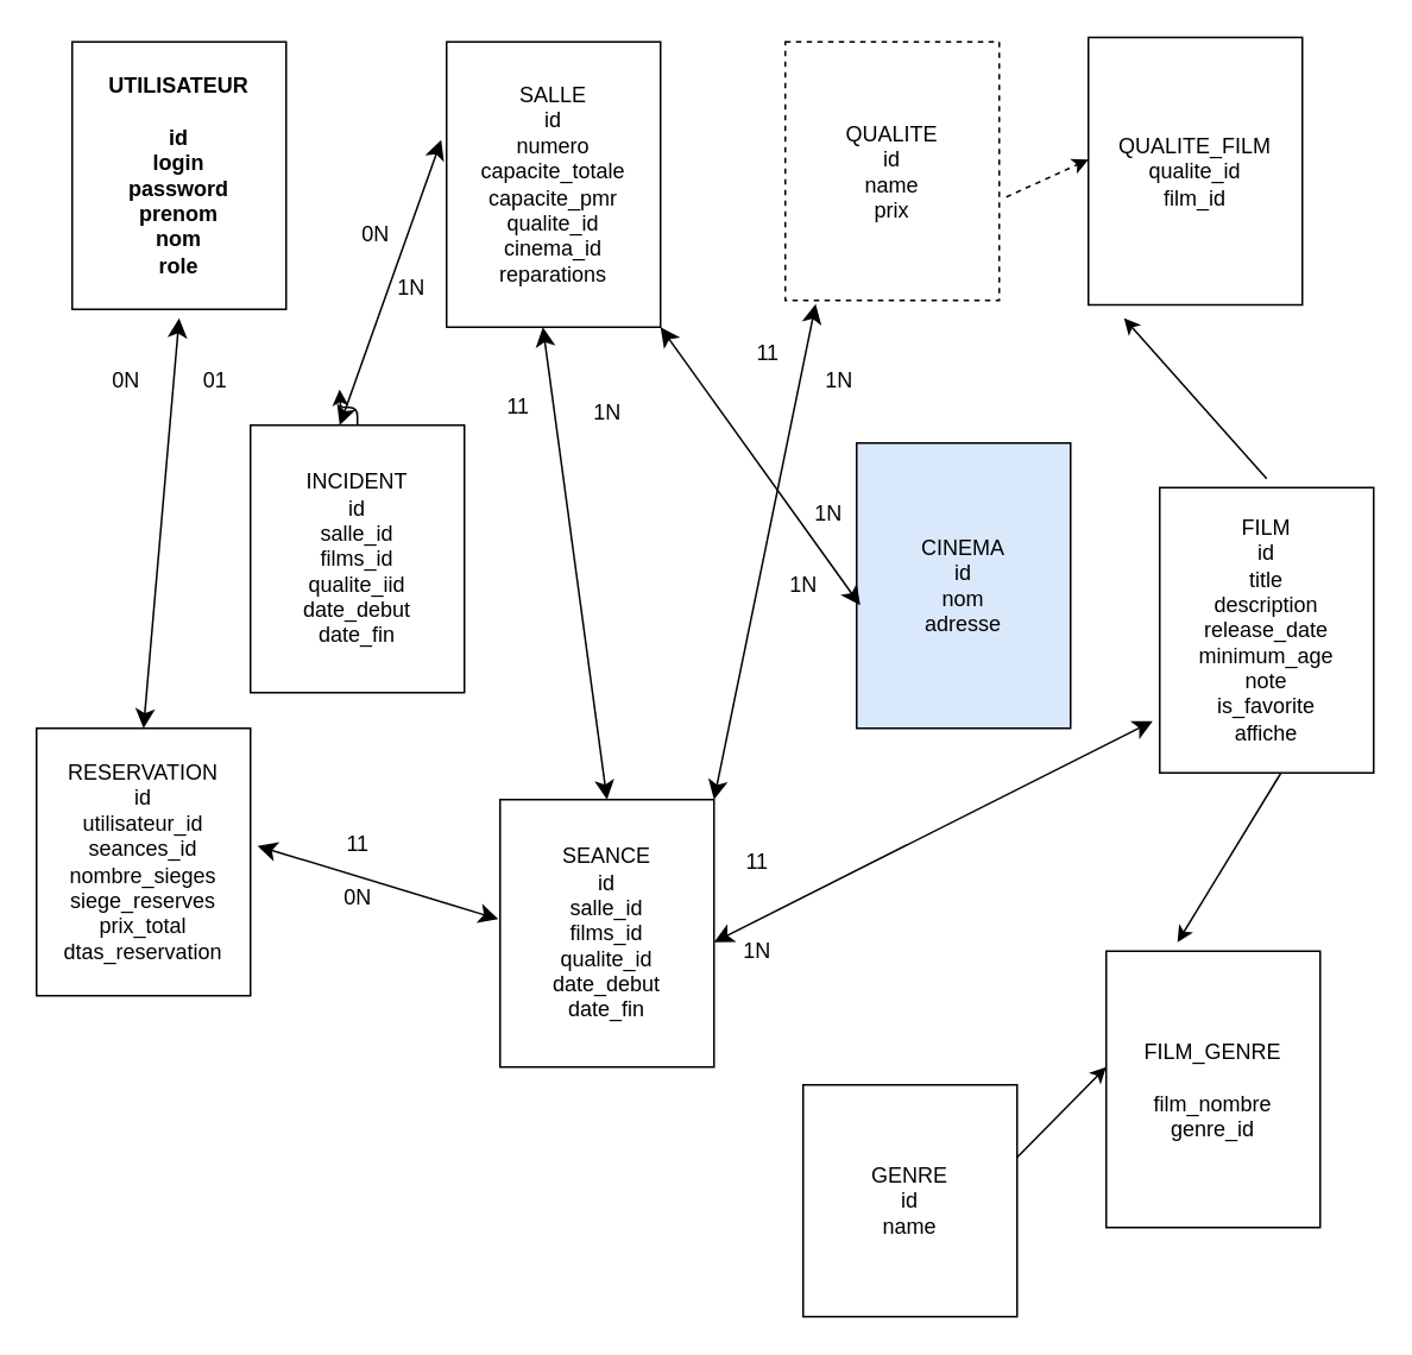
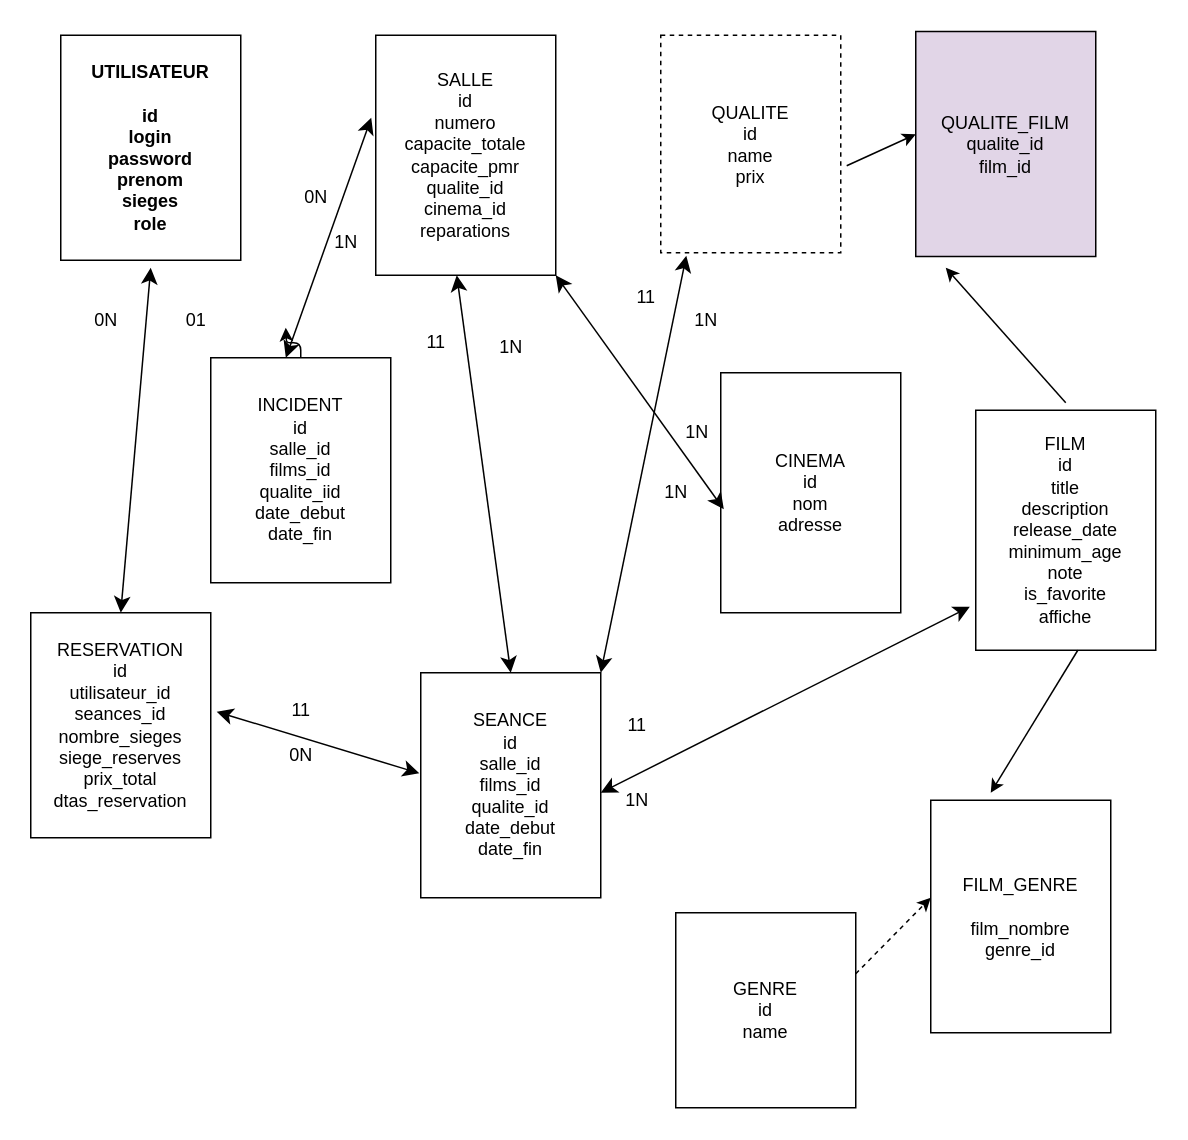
- <mxCell id="4" value="QUALITE_FILM&lt;div&gt;qualite_id&lt;/div&gt;&lt;div&gt;film_id&lt;/div&gt;" style="whiteSpace=wrap;html=1;strokeColor=light-dark(#000000,#990000);" vertex="1" parent="1"><mxGeometry x="610" y="20.5" width="120" height="150" as="geometry" /></mxCell>
+ <mxCell id="4" value="QUALITE_FILM&lt;div&gt;qualite_id&lt;/div&gt;&lt;div&gt;film_id&lt;/div&gt;" style="whiteSpace=wrap;html=1;strokeColor=light-dark(#000000,#990000);fillColor=#e1d5e7;" vertex="1" parent="1"><mxGeometry x="610" y="20.5" width="120" height="150" as="geometry" /></mxCell>
- <mxCell id="3" value="&lt;b&gt;UTILISATEUR&lt;br&gt;&lt;/b&gt;&lt;div&gt;&lt;b&gt;&lt;br&gt;&lt;/b&gt;&lt;/div&gt;&lt;div&gt;&lt;b&gt;id&lt;/b&gt;&lt;/div&gt;&lt;div&gt;&lt;b&gt;login&lt;/b&gt;&lt;/div&gt;&lt;div&gt;&lt;b&gt;password&lt;/b&gt;&lt;/div&gt;&lt;div&gt;&lt;b&gt;prenom&lt;/b&gt;&lt;/div&gt;&lt;div&gt;&lt;b&gt;nom&lt;/b&gt;&lt;/div&gt;&lt;div&gt;&lt;b&gt;role&lt;/b&gt;&lt;/div&gt;" style="whiteSpace=wrap;html=1;align=center;" vertex="1" parent="1"><mxGeometry x="40" y="23" width="120" height="150" as="geometry" /></mxCell>
+ <mxCell id="3" value="&lt;b&gt;UTILISATEUR&lt;br&gt;&lt;/b&gt;&lt;div&gt;&lt;b&gt;&lt;br&gt;&lt;/b&gt;&lt;/div&gt;&lt;div&gt;&lt;b&gt;id&lt;/b&gt;&lt;/div&gt;&lt;div&gt;&lt;b&gt;login&lt;/b&gt;&lt;/div&gt;&lt;div&gt;&lt;b&gt;password&lt;/b&gt;&lt;/div&gt;&lt;div&gt;&lt;b&gt;prenom&lt;/b&gt;&lt;/div&gt;&lt;div&gt;&lt;b&gt;sieges&lt;/b&gt;&lt;/div&gt;&lt;div&gt;&lt;b&gt;role&lt;/b&gt;&lt;/div&gt;" style="whiteSpace=wrap;html=1;align=center;" vertex="1" parent="1"><mxGeometry x="40" y="23" width="120" height="150" as="geometry" /></mxCell>
- <mxCell id="27" value="" style="edgeStyle=none;orthogonalLoop=1;jettySize=auto;html=1;exitX=1.033;exitY=0.6;exitDx=0;exitDy=0;exitPerimeter=0;entryX=0;entryY=0.457;entryDx=0;entryDy=0;entryPerimeter=0;dashed=1;" edge="1" parent="1" source="7" target="4"><mxGeometry width="100" relative="1" as="geometry"><mxPoint x="540" y="118" as="sourcePoint" /><mxPoint x="640" y="118" as="targetPoint" /><Array as="points" /></mxGeometry></mxCell>
+ <mxCell id="27" value="" style="edgeStyle=none;orthogonalLoop=1;jettySize=auto;html=1;exitX=1.033;exitY=0.6;exitDx=0;exitDy=0;exitPerimeter=0;entryX=0;entryY=0.457;entryDx=0;entryDy=0;entryPerimeter=0;" edge="1" parent="1" source="7" target="4"><mxGeometry width="100" relative="1" as="geometry"><mxPoint x="540" y="118" as="sourcePoint" /><mxPoint x="640" y="118" as="targetPoint" /><Array as="points" /></mxGeometry></mxCell>
- <mxCell id="15" value="01" style="text;html=1;align=center;verticalAlign=middle;resizable=0;points=[];autosize=1;strokeColor=none;fillColor=none;" vertex="1" parent="1"><mxGeometry x="100" y="198" width="40" height="30" as="geometry" /></mxCell>
+ <mxCell id="15" value="01" style="text;html=1;align=center;verticalAlign=middle;resizable=0;points=[];autosize=1;strokeColor=none;fillColor=none;" vertex="1" parent="1"><mxGeometry x="110" y="198" width="40" height="30" as="geometry" /></mxCell>
- <mxCell id="6" value="CINEMA&lt;div&gt;id&lt;/div&gt;&lt;div&gt;nom&lt;/div&gt;&lt;div&gt;adresse&lt;/div&gt;" style="whiteSpace=wrap;html=1;fillColor=#dae8fc;" vertex="1" parent="1"><mxGeometry x="480" y="248" width="120" height="160" as="geometry" /></mxCell>
+ <mxCell id="6" value="CINEMA&lt;div&gt;id&lt;/div&gt;&lt;div&gt;nom&lt;/div&gt;&lt;div&gt;adresse&lt;/div&gt;" style="whiteSpace=wrap;html=1;" vertex="1" parent="1"><mxGeometry x="480" y="248" width="120" height="160" as="geometry" /></mxCell>
- <mxCell id="30" value="" style="edgeStyle=none;orthogonalLoop=1;jettySize=auto;html=1;entryX=0;entryY=0.419;entryDx=0;entryDy=0;entryPerimeter=0;exitX=1;exitY=0.313;exitDx=0;exitDy=0;exitPerimeter=0;" edge="1" parent="1" source="13" target="9"><mxGeometry width="100" relative="1" as="geometry"><mxPoint x="580" y="648" as="sourcePoint" /><mxPoint x="640" y="628" as="targetPoint" /><Array as="points" /></mxGeometry></mxCell>
+ <mxCell id="30" value="" style="edgeStyle=none;orthogonalLoop=1;jettySize=auto;html=1;entryX=0;entryY=0.419;entryDx=0;entryDy=0;entryPerimeter=0;exitX=1;exitY=0.313;exitDx=0;exitDy=0;exitPerimeter=0;dashed=1;" edge="1" parent="1" source="13" target="9"><mxGeometry width="100" relative="1" as="geometry"><mxPoint x="580" y="648" as="sourcePoint" /><mxPoint x="640" y="628" as="targetPoint" /><Array as="points" /></mxGeometry></mxCell>
